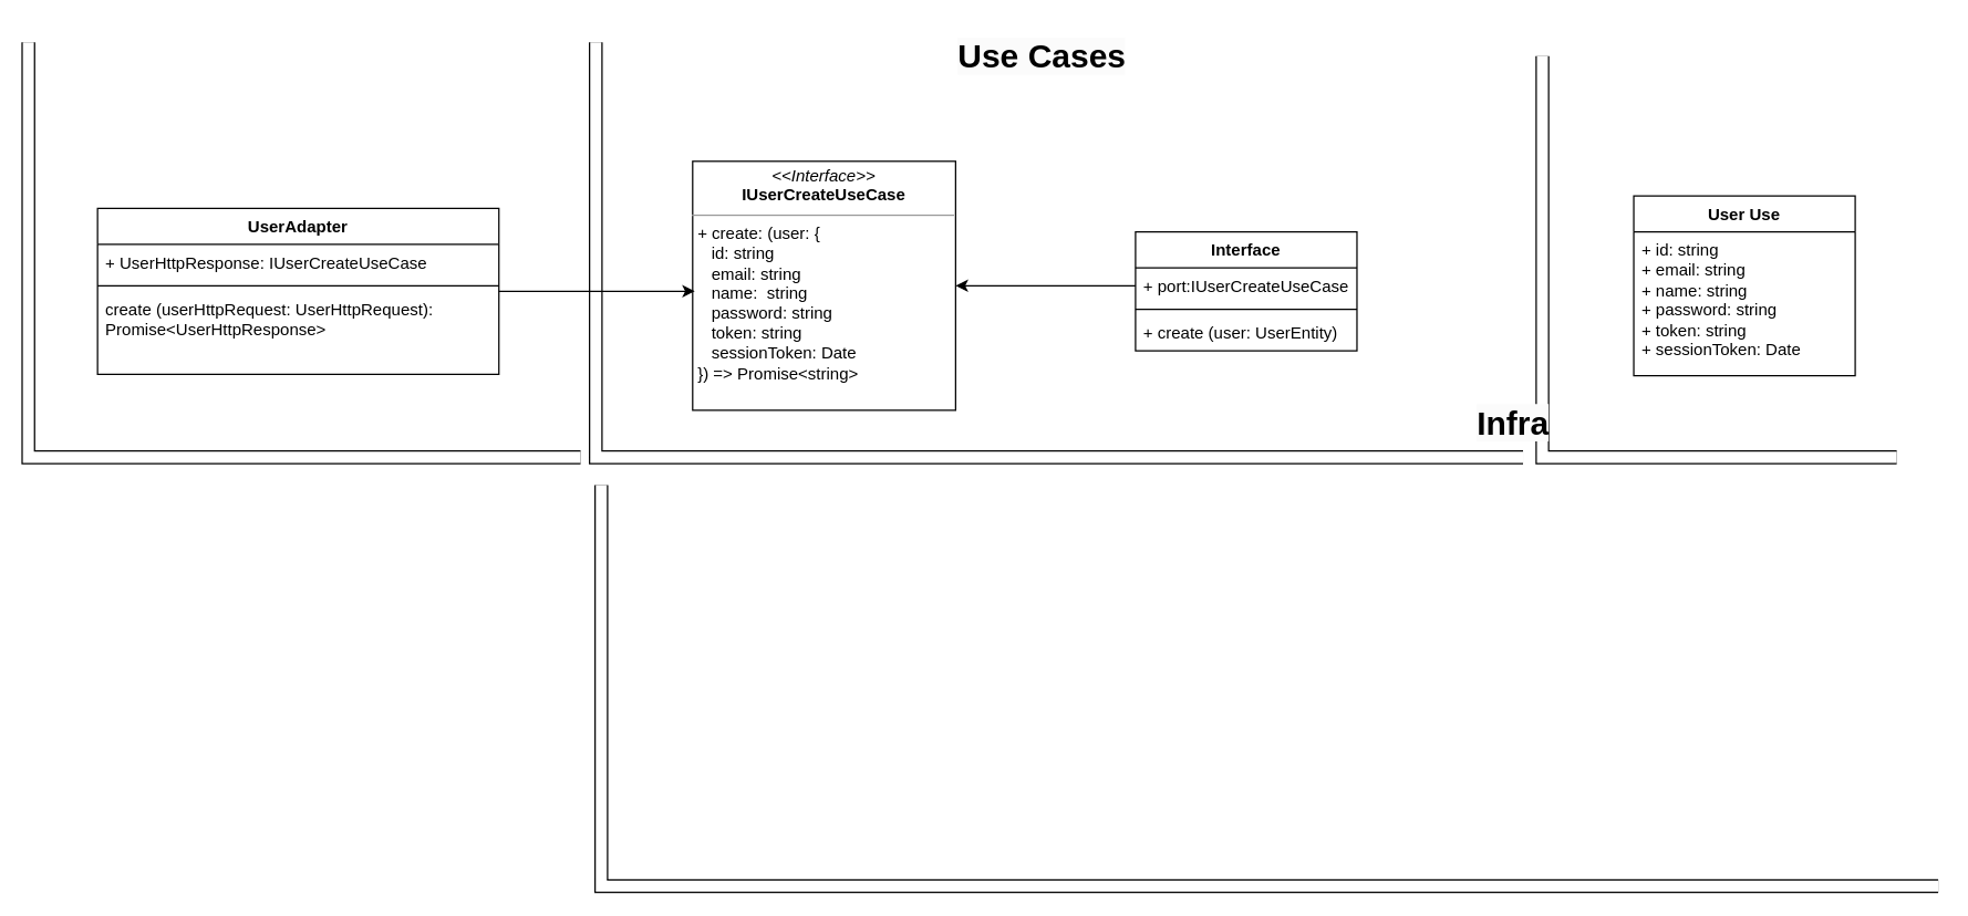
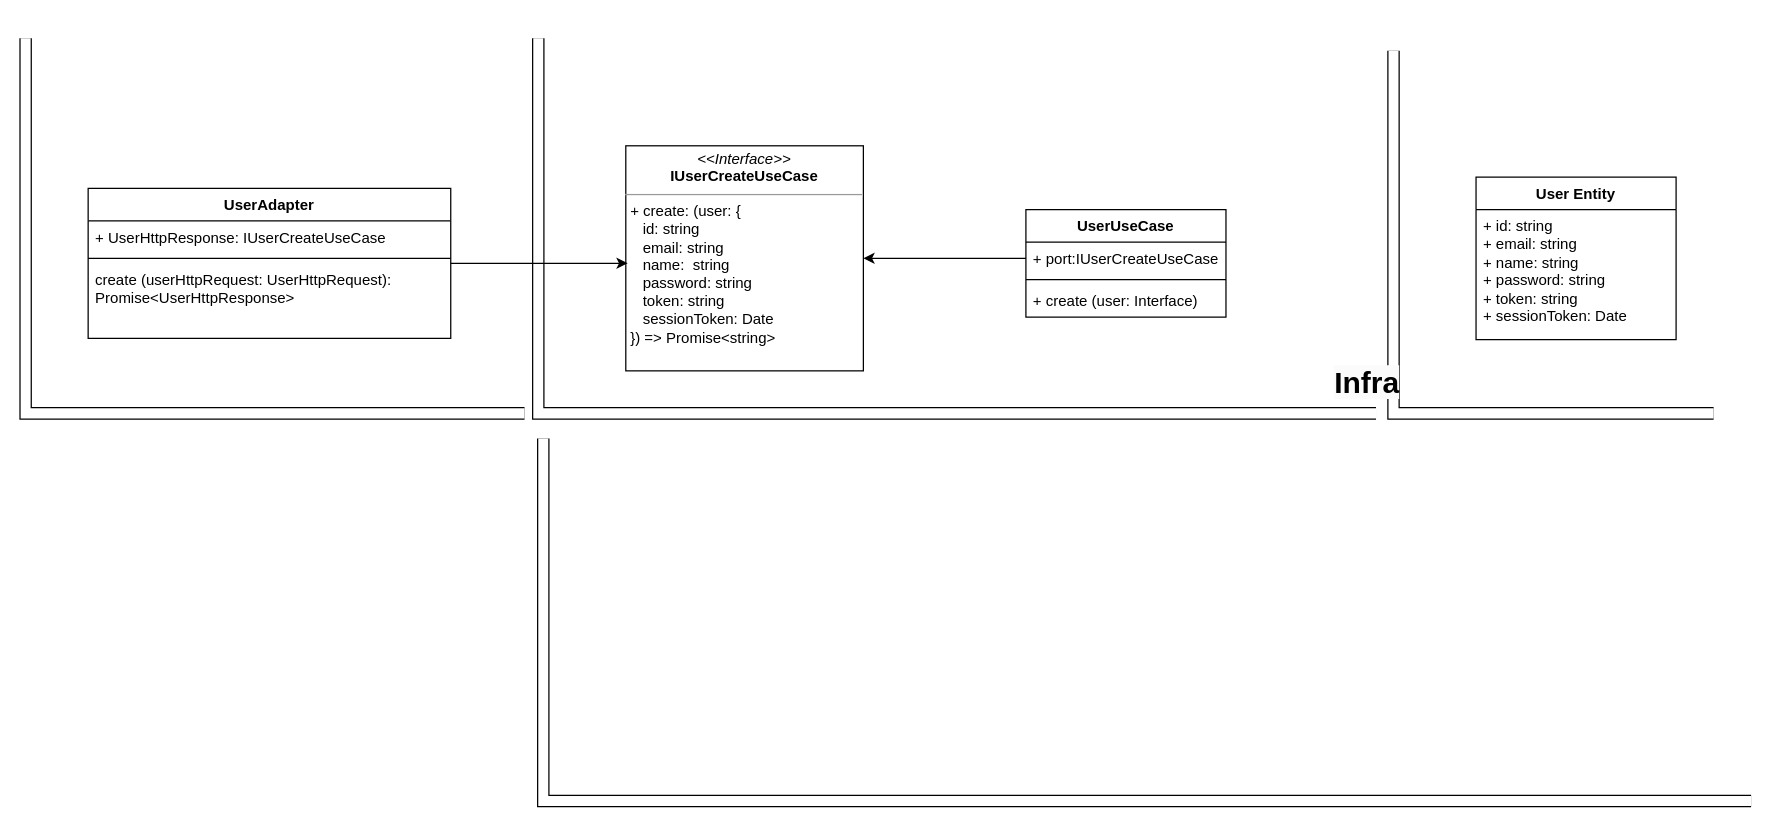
- <mxCell id="15" value="&lt;span style=&quot;color: rgb(0, 0, 0); font-family: Helvetica; font-size: 24px; font-style: normal; font-variant-ligatures: normal; font-variant-caps: normal; font-weight: 700; letter-spacing: normal; orphans: 2; text-align: center; text-indent: 0px; text-transform: none; widows: 2; word-spacing: 0px; -webkit-text-stroke-width: 0px; background-color: rgb(251, 251, 251); text-decoration-thickness: initial; text-decoration-style: initial; text-decoration-color: initial; float: none; display: inline !important;&quot;&gt;Use Cases&lt;/span&gt;" style="text;whiteSpace=wrap;html=1;" parent="1" vertex="1"><mxGeometry x="690" y="20" width="150" height="50" as="geometry" /></mxCell>
- <mxCell id="16" value="User Use&lt;div style=&quot;border-color: var(--border-color); padding: 0px; margin: 0px;&quot;&gt;&lt;br style=&quot;border-color: var(--border-color); padding: 0px; margin: 0px; font-weight: 400;&quot;&gt;&lt;/div&gt;" style="swimlane;fontStyle=1;align=center;verticalAlign=top;childLayout=stackLayout;horizontal=1;startSize=26;horizontalStack=0;resizeParent=1;resizeParentMax=0;resizeLast=0;collapsible=1;marginBottom=0;whiteSpace=wrap;html=1;" parent="1" vertex="1"><mxGeometry x="1180" y="141" width="160" height="130" as="geometry" /></mxCell>
+ <mxCell id="16" value="User Entity&lt;div style=&quot;border-color: var(--border-color); padding: 0px; margin: 0px;&quot;&gt;&lt;br style=&quot;border-color: var(--border-color); padding: 0px; margin: 0px; font-weight: 400;&quot;&gt;&lt;/div&gt;" style="swimlane;fontStyle=1;align=center;verticalAlign=top;childLayout=stackLayout;horizontal=1;startSize=26;horizontalStack=0;resizeParent=1;resizeParentMax=0;resizeLast=0;collapsible=1;marginBottom=0;whiteSpace=wrap;html=1;" parent="1" vertex="1"><mxGeometry x="1180" y="141" width="160" height="130" as="geometry" /></mxCell>
- <mxCell id="2" value="Interface" style="swimlane;fontStyle=1;align=center;verticalAlign=top;childLayout=stackLayout;horizontal=1;startSize=26;horizontalStack=0;resizeParent=1;resizeParentMax=0;resizeLast=0;collapsible=1;marginBottom=0;whiteSpace=wrap;html=1;" parent="1" vertex="1"><mxGeometry x="820" y="167" width="160" height="86" as="geometry" /></mxCell>
+ <mxCell id="2" value="UserUseCase" style="swimlane;fontStyle=1;align=center;verticalAlign=top;childLayout=stackLayout;horizontal=1;startSize=26;horizontalStack=0;resizeParent=1;resizeParentMax=0;resizeLast=0;collapsible=1;marginBottom=0;whiteSpace=wrap;html=1;" parent="1" vertex="1"><mxGeometry x="820" y="167" width="160" height="86" as="geometry" /></mxCell>
- <mxCell id="5" value="+ create (user: UserEntity)" style="text;strokeColor=none;fillColor=none;align=left;verticalAlign=top;spacingLeft=4;spacingRight=4;overflow=hidden;rotatable=0;points=[[0,0.5],[1,0.5]];portConstraint=eastwest;whiteSpace=wrap;html=1;" parent="2" vertex="1"><mxGeometry y="60" width="160" height="26" as="geometry" /></mxCell>
+ <mxCell id="5" value="+ create (user: Interface)" style="text;strokeColor=none;fillColor=none;align=left;verticalAlign=top;spacingLeft=4;spacingRight=4;overflow=hidden;rotatable=0;points=[[0,0.5],[1,0.5]];portConstraint=eastwest;whiteSpace=wrap;html=1;" parent="2" vertex="1"><mxGeometry y="60" width="160" height="26" as="geometry" /></mxCell>
